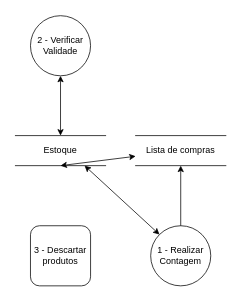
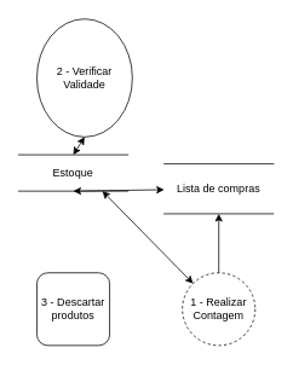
- <mxCell id="2" value="2 - Verificar&lt;br&gt;Validade" style="ellipse;whiteSpace=wrap;html=1;aspect=fixed;" parent="1" vertex="1"><mxGeometry x="40" y="20.4" width="80" height="80" as="geometry" /></mxCell>
+ <mxCell id="2" value="2 - Verificar&lt;br&gt;Validade" style="ellipse;whiteSpace=wrap;html=1;aspect=fixed;" parent="1" vertex="1"><mxGeometry x="40" y="20.4" width="105" height="130" as="geometry" /></mxCell>
- <mxCell id="5" value="Estoque" style="shape=partialRectangle;whiteSpace=wrap;html=1;left=0;right=0;fillColor=none;" parent="1" vertex="1"><mxGeometry x="20" y="180" width="120" height="40" as="geometry" /></mxCell>
+ <mxCell id="5" value="Estoque" style="shape=partialRectangle;whiteSpace=wrap;html=1;left=0;right=0;fillColor=none;" parent="1" vertex="1"><mxGeometry x="20" y="170" width="120" height="40" as="geometry" /></mxCell>
- <mxCell id="9" value="Lista de compras" style="shape=partialRectangle;whiteSpace=wrap;html=1;left=0;right=0;fillColor=none;" parent="1" vertex="1"><mxGeometry x="180" y="180" width="120" height="40" as="geometry" /></mxCell>
+ <mxCell id="9" value="Lista de compras" style="shape=partialRectangle;whiteSpace=wrap;html=1;left=0;right=0;fillColor=none;" parent="1" vertex="1"><mxGeometry x="180" y="180" width="120" height="55" as="geometry" /></mxCell>
- <mxCell id="4" value="1 - Realizar&lt;br&gt;Contagem" style="ellipse;whiteSpace=wrap;html=1;aspect=fixed;" parent="1" vertex="1"><mxGeometry x="200" y="300" width="80" height="80" as="geometry" /></mxCell>
+ <mxCell id="4" value="1 - Realizar&lt;br&gt;Contagem" style="ellipse;whiteSpace=wrap;html=1;aspect=fixed;dashed=1;" parent="1" vertex="1"><mxGeometry x="200" y="300" width="80" height="80" as="geometry" /></mxCell>
